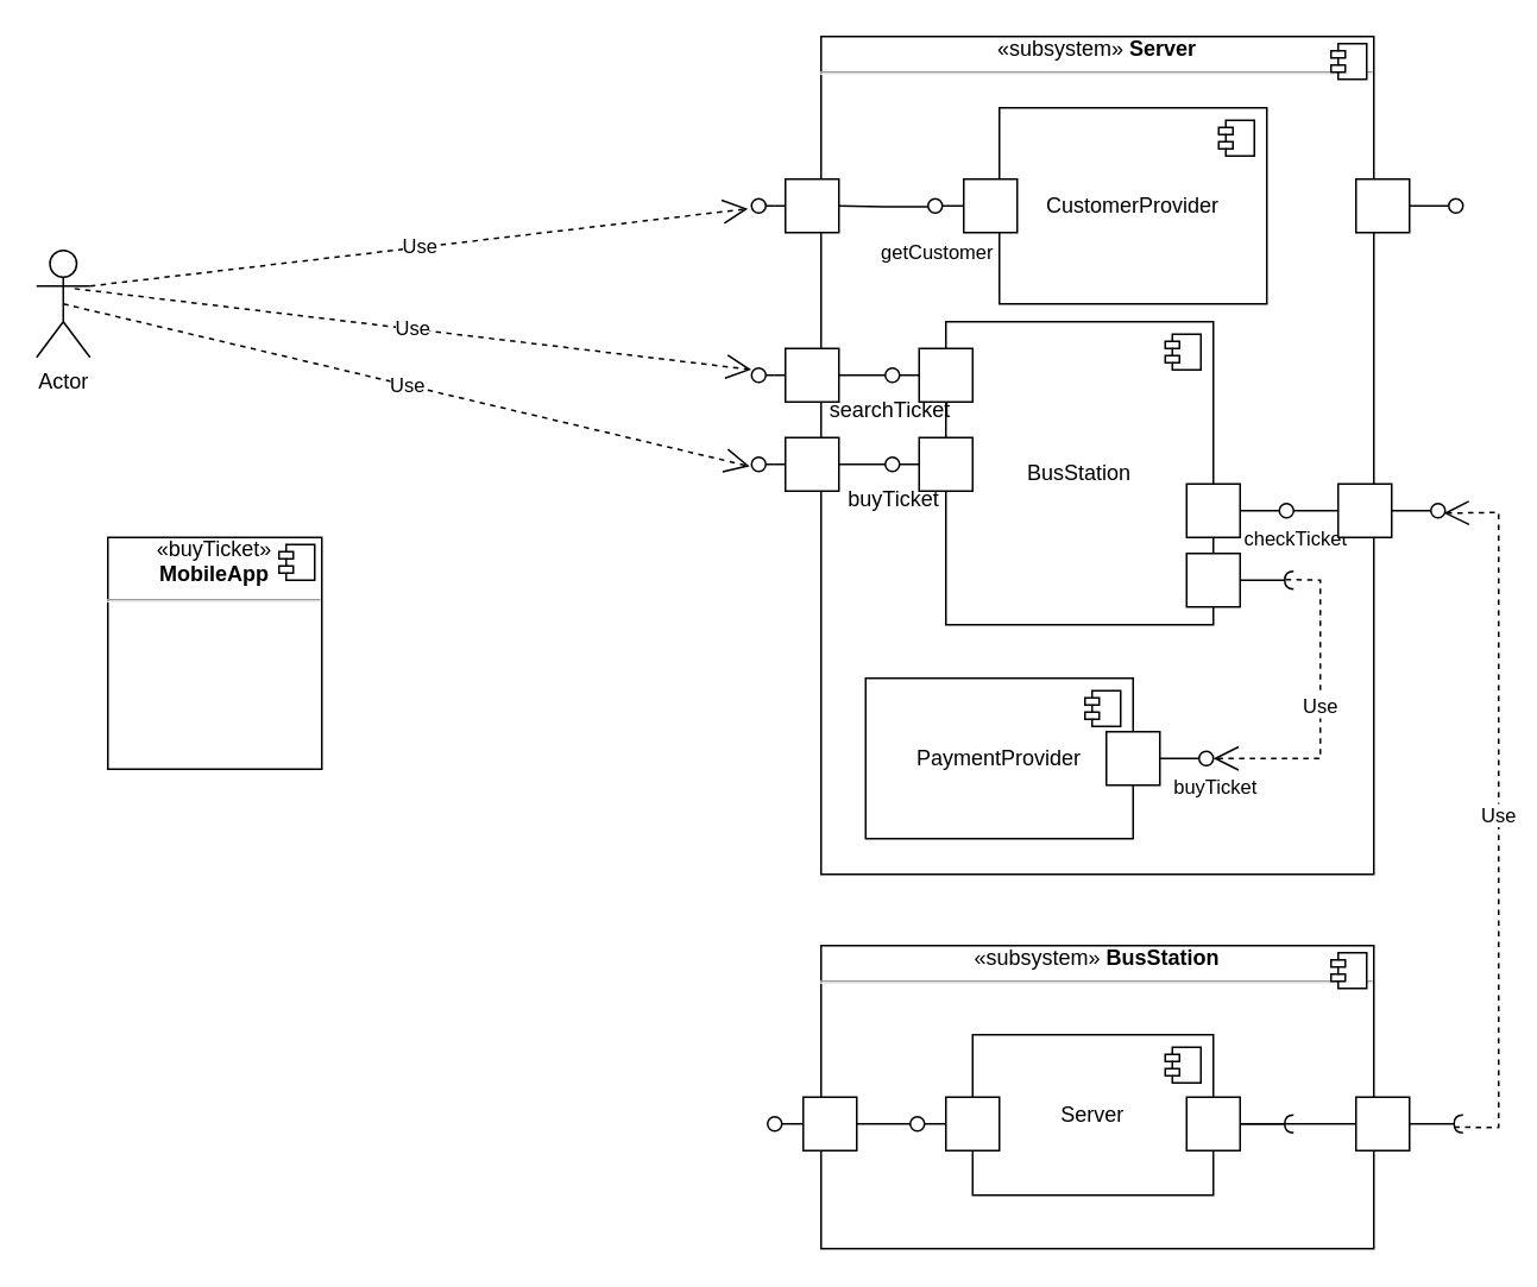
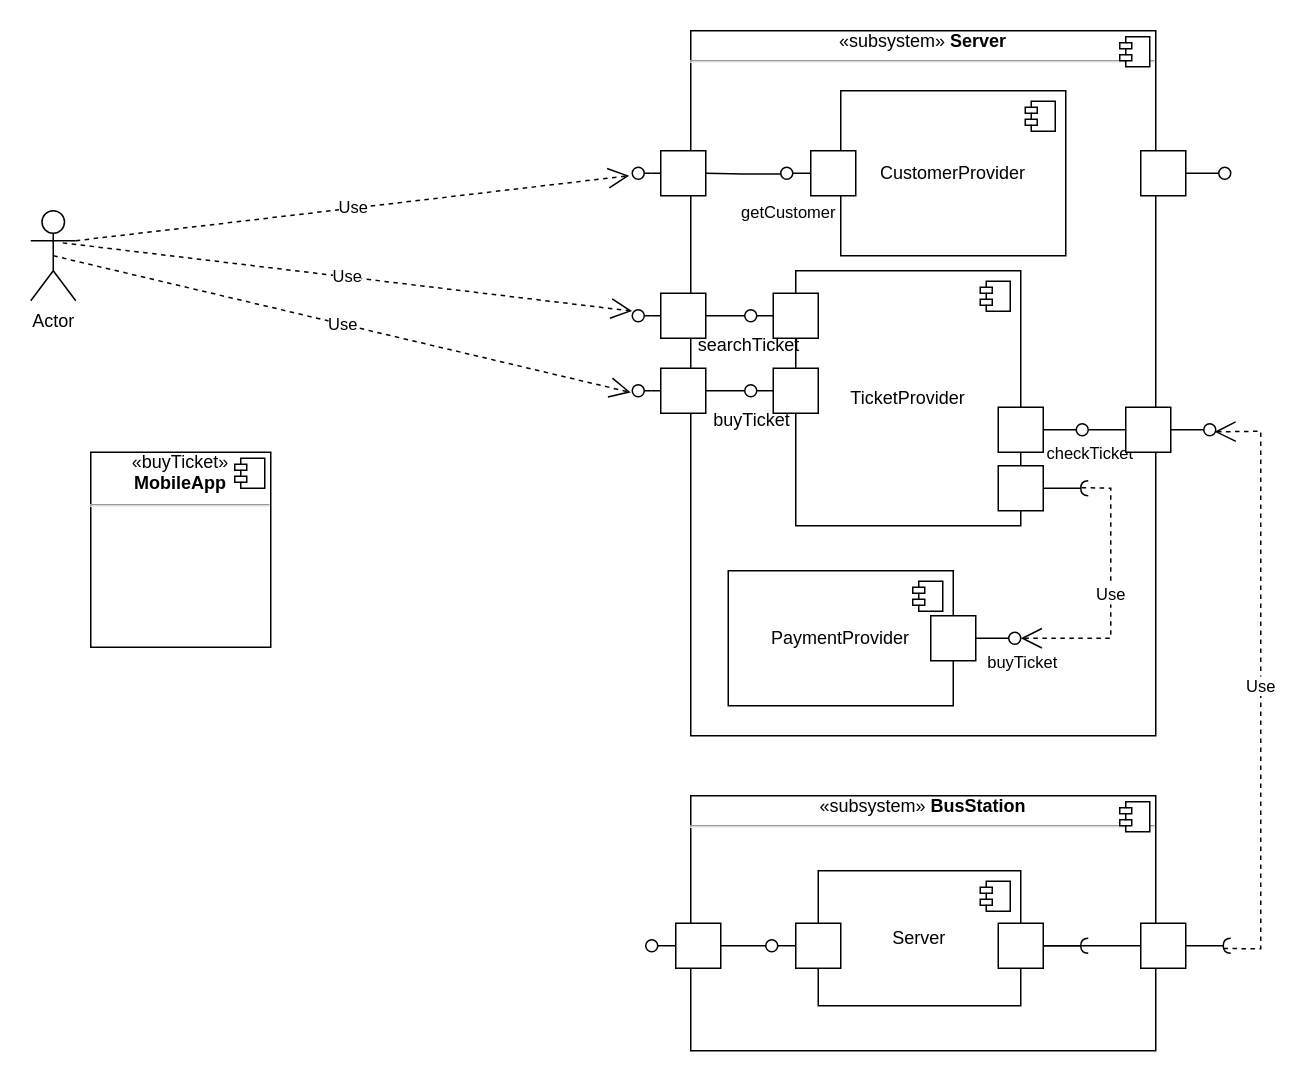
- <mxCell id="13" value="BusStation" style="html=1;dropTarget=0;whiteSpace=wrap;" vertex="1" parent="1"><mxGeometry x="530" y="180" width="150" height="170" as="geometry" /></mxCell>
+ <mxCell id="13" value="TicketProvider" style="html=1;dropTarget=0;whiteSpace=wrap;" vertex="1" parent="1"><mxGeometry x="530" y="180" width="150" height="170" as="geometry" /></mxCell>
